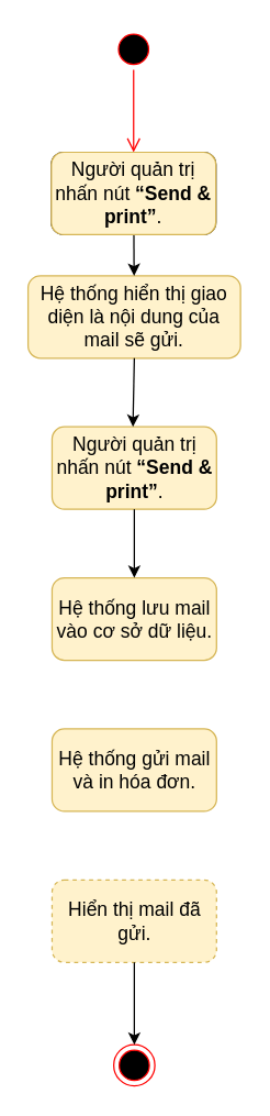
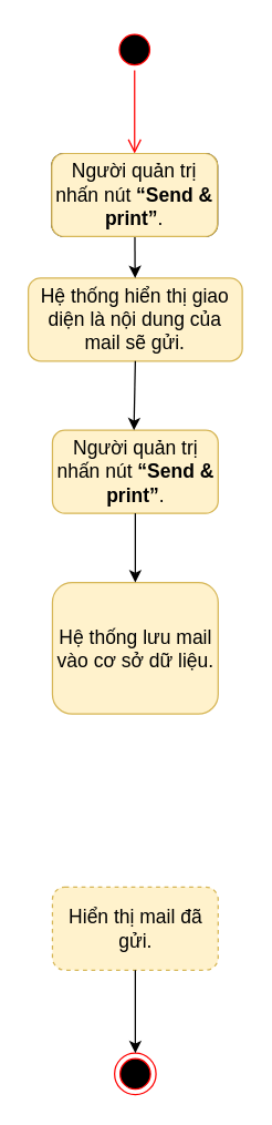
- <mxCell id="10" value="&lt;span id=&quot;docs-internal-guid-04881a39-7fff-684d-115a-eeb07ab03907&quot; style=&quot;font-size: 14px;&quot;&gt;&lt;span style=&quot;font-size: 14px; font-family: Calibri, sans-serif; background-color: transparent; font-variant-numeric: normal; font-variant-east-asian: normal; vertical-align: baseline;&quot;&gt;Hệ thống lưu mail vào cơ sở dữ liệu.&lt;/span&gt;&lt;/span&gt;" style="rounded=1;whiteSpace=wrap;html=1;fontSize=14;fillColor=#fff2cc;strokeColor=#d6b656;" parent="1" vertex="1"><mxGeometry x="37.5" y="420" width="120" height="60" as="geometry" /></mxCell>
+ <mxCell id="10" value="&lt;span id=&quot;docs-internal-guid-04881a39-7fff-684d-115a-eeb07ab03907&quot; style=&quot;font-size: 14px;&quot;&gt;&lt;span style=&quot;font-size: 14px; font-family: Calibri, sans-serif; background-color: transparent; font-variant-numeric: normal; font-variant-east-asian: normal; vertical-align: baseline;&quot;&gt;Hệ thống lưu mail vào cơ sở dữ liệu.&lt;/span&gt;&lt;/span&gt;" style="rounded=1;whiteSpace=wrap;html=1;fontSize=14;fillColor=#fff2cc;strokeColor=#d6b656;" parent="1" vertex="1"><mxGeometry x="37.5" y="420" width="120" height="95" as="geometry" /></mxCell>
- <mxCell id="12" value="&lt;span id=&quot;docs-internal-guid-ce0d4c97-7fff-1398-4624-fcc7cd17293f&quot; style=&quot;font-size: 14px;&quot;&gt;&lt;span style=&quot;font-size: 14px; font-family: Calibri, sans-serif; background-color: transparent; font-variant-numeric: normal; font-variant-east-asian: normal; vertical-align: baseline;&quot;&gt;Hệ thống gửi mail và in hóa đơn.&lt;/span&gt;&lt;/span&gt;" style="rounded=1;whiteSpace=wrap;html=1;fontSize=14;fillColor=#fff2cc;strokeColor=#d6b656;" parent="1" vertex="1"><mxGeometry x="37.5" y="530" width="120" height="60" as="geometry" /></mxCell>
